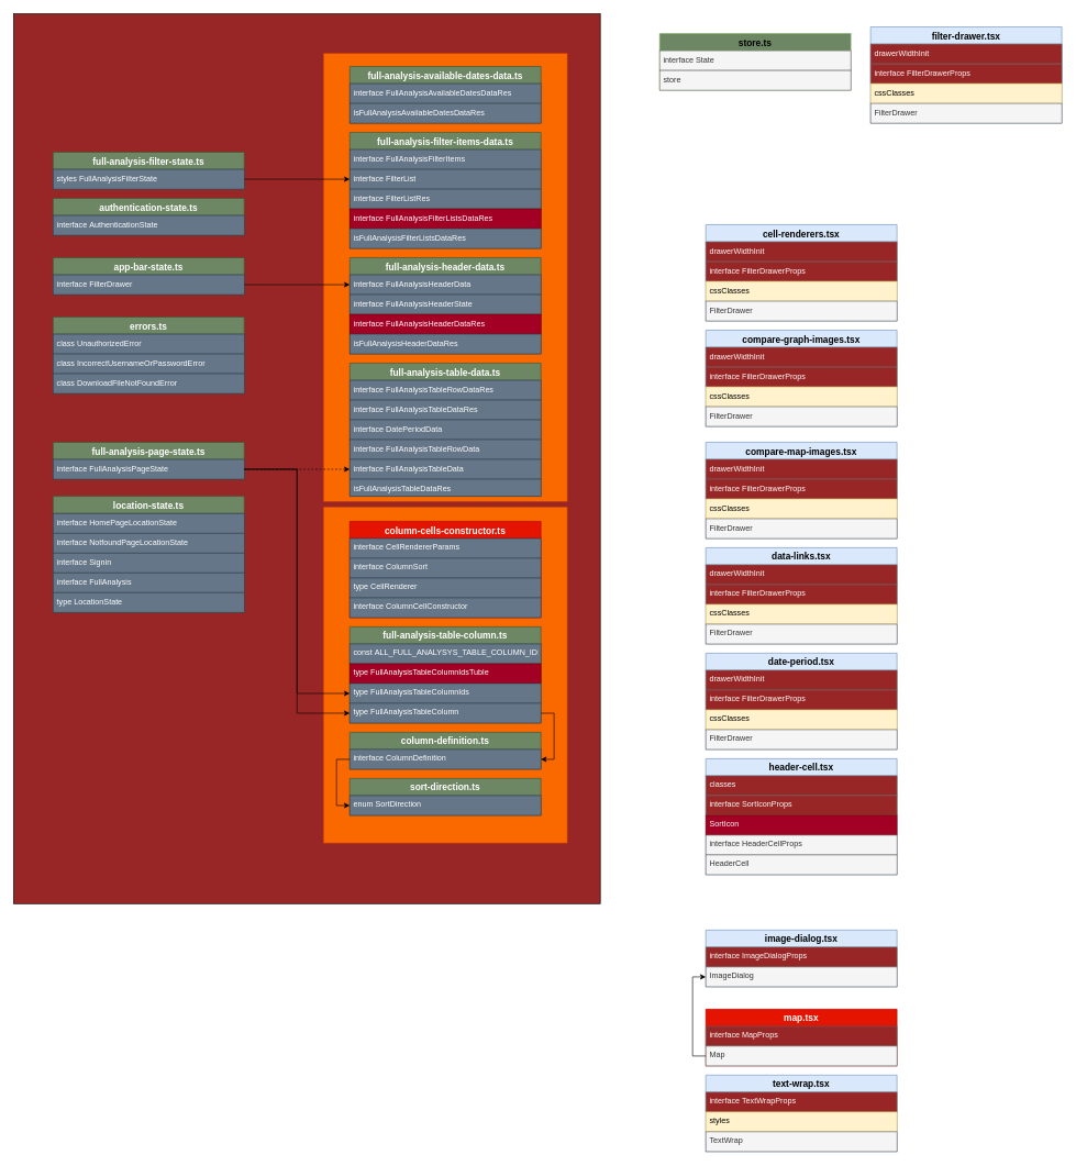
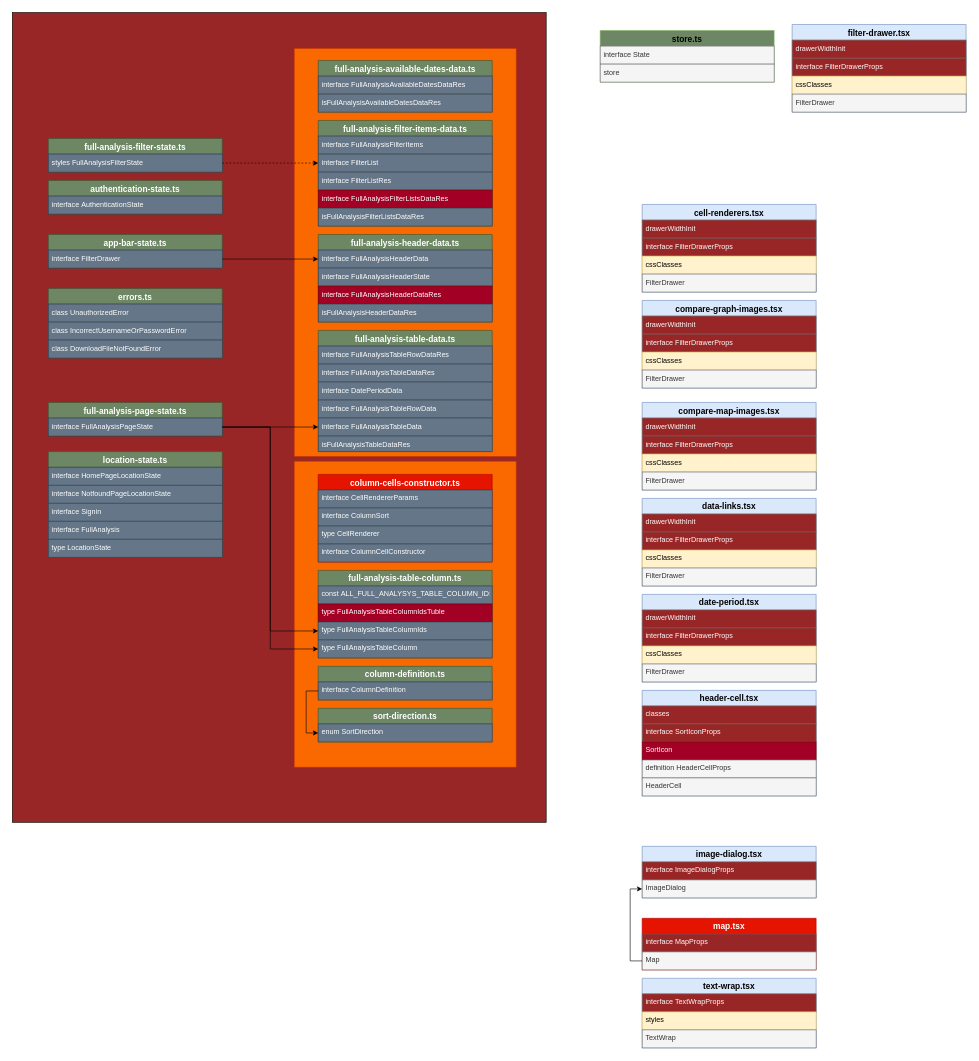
- <mxCell id="63" style="edgeStyle=orthogonalEdgeStyle;rounded=0;orthogonalLoop=1;jettySize=auto;html=1;entryX=0;entryY=0.5;entryDx=0;entryDy=0;" edge="1" parent="1" source="51" target="10"><mxGeometry relative="1" as="geometry" /></mxCell>
+ <mxCell id="63" style="edgeStyle=orthogonalEdgeStyle;rounded=0;orthogonalLoop=1;jettySize=auto;html=1;entryX=0;entryY=0.5;entryDx=0;entryDy=0;dashed=1;" edge="1" parent="1" source="51" target="10"><mxGeometry relative="1" as="geometry" /></mxCell>
- <mxCell id="60" style="edgeStyle=orthogonalEdgeStyle;rounded=0;orthogonalLoop=1;jettySize=auto;html=1;dashed=1;" edge="1" parent="1" source="53" target="19"><mxGeometry relative="1" as="geometry" /></mxCell>
+ <mxCell id="60" style="edgeStyle=orthogonalEdgeStyle;rounded=0;orthogonalLoop=1;jettySize=auto;html=1;" edge="1" parent="1" source="53" target="19"><mxGeometry relative="1" as="geometry" /></mxCell>
- <mxCell id="41" style="edgeStyle=orthogonalEdgeStyle;rounded=0;orthogonalLoop=1;jettySize=auto;html=1;exitX=1;exitY=0.5;exitDx=0;exitDy=0;" edge="1" parent="1" source="32" target="27"><mxGeometry relative="1" as="geometry" /></mxCell>
- <mxCell id="102" value="interface HeaderCellProps" style="text;strokeColor=#666666;fillColor=#f5f5f5;spacingLeft=4;spacingRight=4;overflow=hidden;rotatable=0;points=[[0,0.5],[1,0.5]];portConstraint=eastwest;fontSize=12;fontColor=#333333;" vertex="1" parent="98"><mxGeometry y="116" width="290" height="30" as="geometry" /></mxCell>
+ <mxCell id="102" value="definition HeaderCellProps" style="text;strokeColor=#666666;fillColor=#f5f5f5;spacingLeft=4;spacingRight=4;overflow=hidden;rotatable=0;points=[[0,0.5],[1,0.5]];portConstraint=eastwest;fontSize=12;fontColor=#333333;" vertex="1" parent="98"><mxGeometry y="116" width="290" height="30" as="geometry" /></mxCell>
